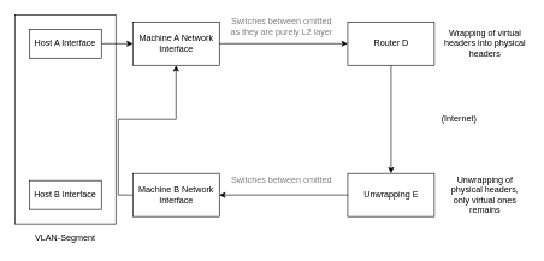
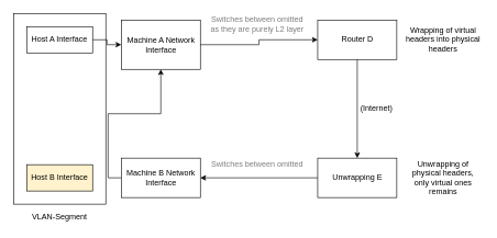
- <mxCell id="8" value="Machine A Network Interface" style="rounded=0;whiteSpace=wrap;html=1;fillColor=none;" parent="1" vertex="1"><mxGeometry x="183.5" y="30" width="120" height="60" as="geometry" /></mxCell>
+ <mxCell id="8" value="Machine A Network Interface" style="rounded=0;whiteSpace=wrap;html=1;fillColor=none;" parent="1" vertex="1"><mxGeometry x="183.5" y="30" width="120" height="75" as="geometry" /></mxCell>
- <mxCell id="13" value="(Internet)" style="text;html=1;strokeColor=none;fillColor=none;align=center;verticalAlign=middle;whiteSpace=wrap;rounded=0;" parent="1" vertex="1"><mxGeometry x="616" y="155" width="40" height="20" as="geometry" /></mxCell>
+ <mxCell id="13" value="(Internet)" style="text;html=1;strokeColor=none;fillColor=none;align=center;verticalAlign=middle;whiteSpace=wrap;rounded=0;" parent="1" vertex="1"><mxGeometry x="551" y="155" width="40" height="20" as="geometry" /></mxCell>
- <mxCell id="4" value="Host B Interface&lt;br&gt;" style="rounded=0;whiteSpace=wrap;html=1;" parent="1" vertex="1"><mxGeometry x="40" y="250" width="100" height="40" as="geometry" /></mxCell>
+ <mxCell id="4" value="Host B Interface&lt;br&gt;" style="rounded=0;whiteSpace=wrap;html=1;fillColor=#fff2cc;" parent="1" vertex="1"><mxGeometry x="40" y="250" width="100" height="40" as="geometry" /></mxCell>
